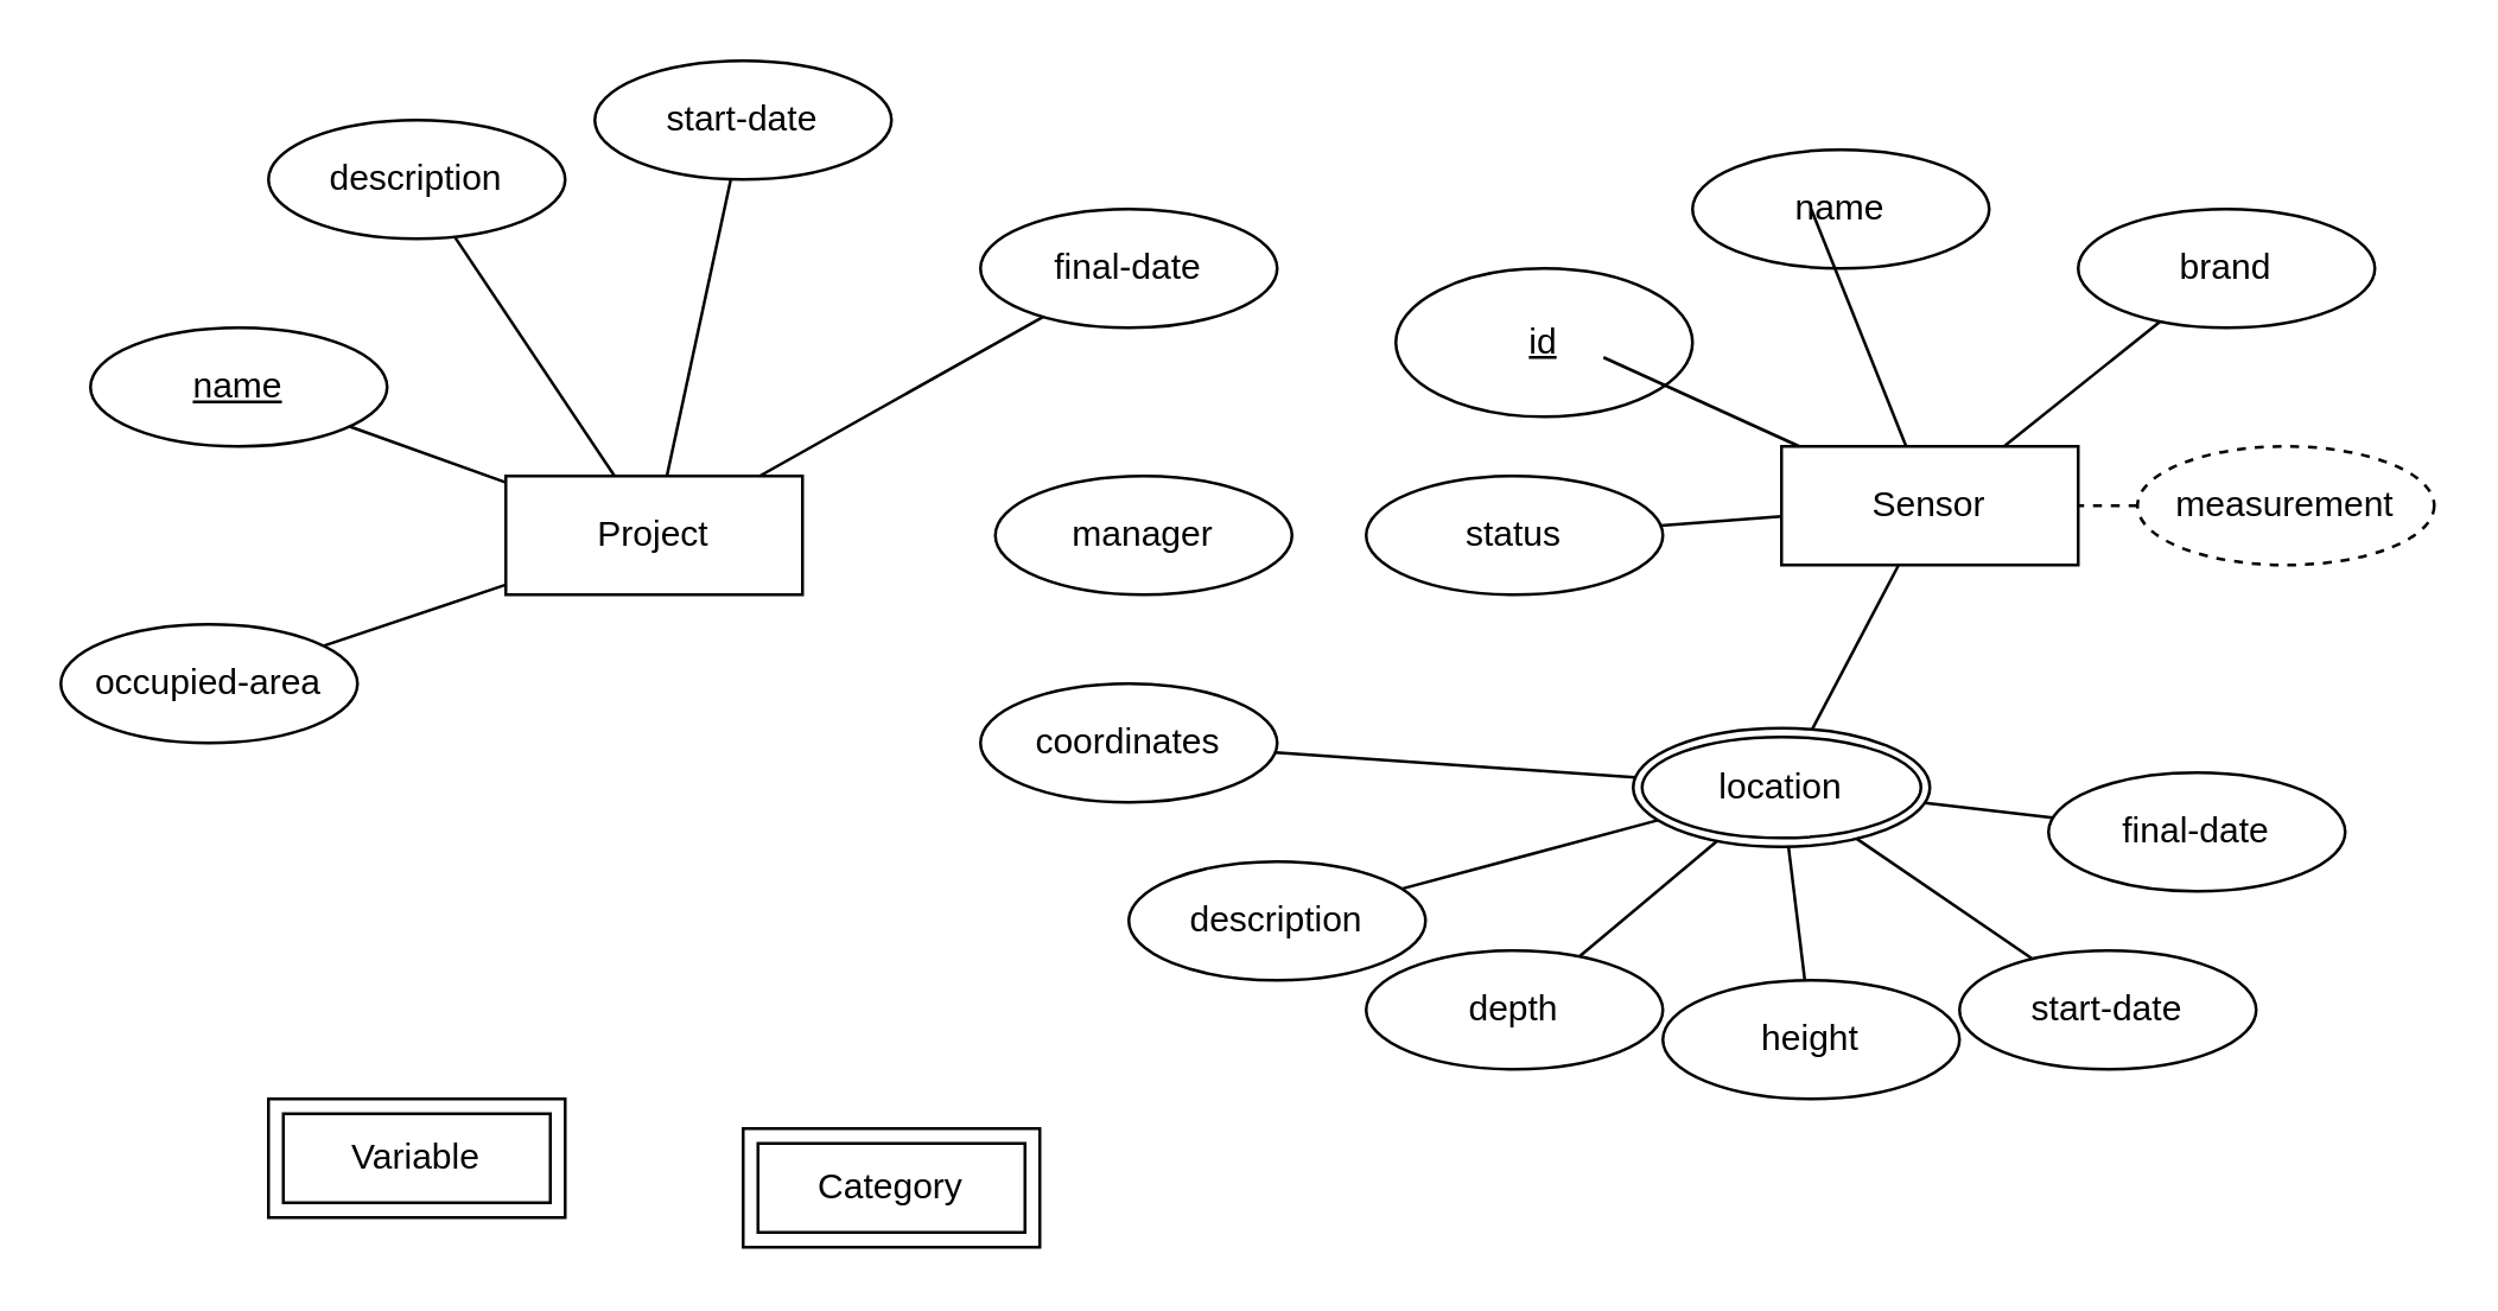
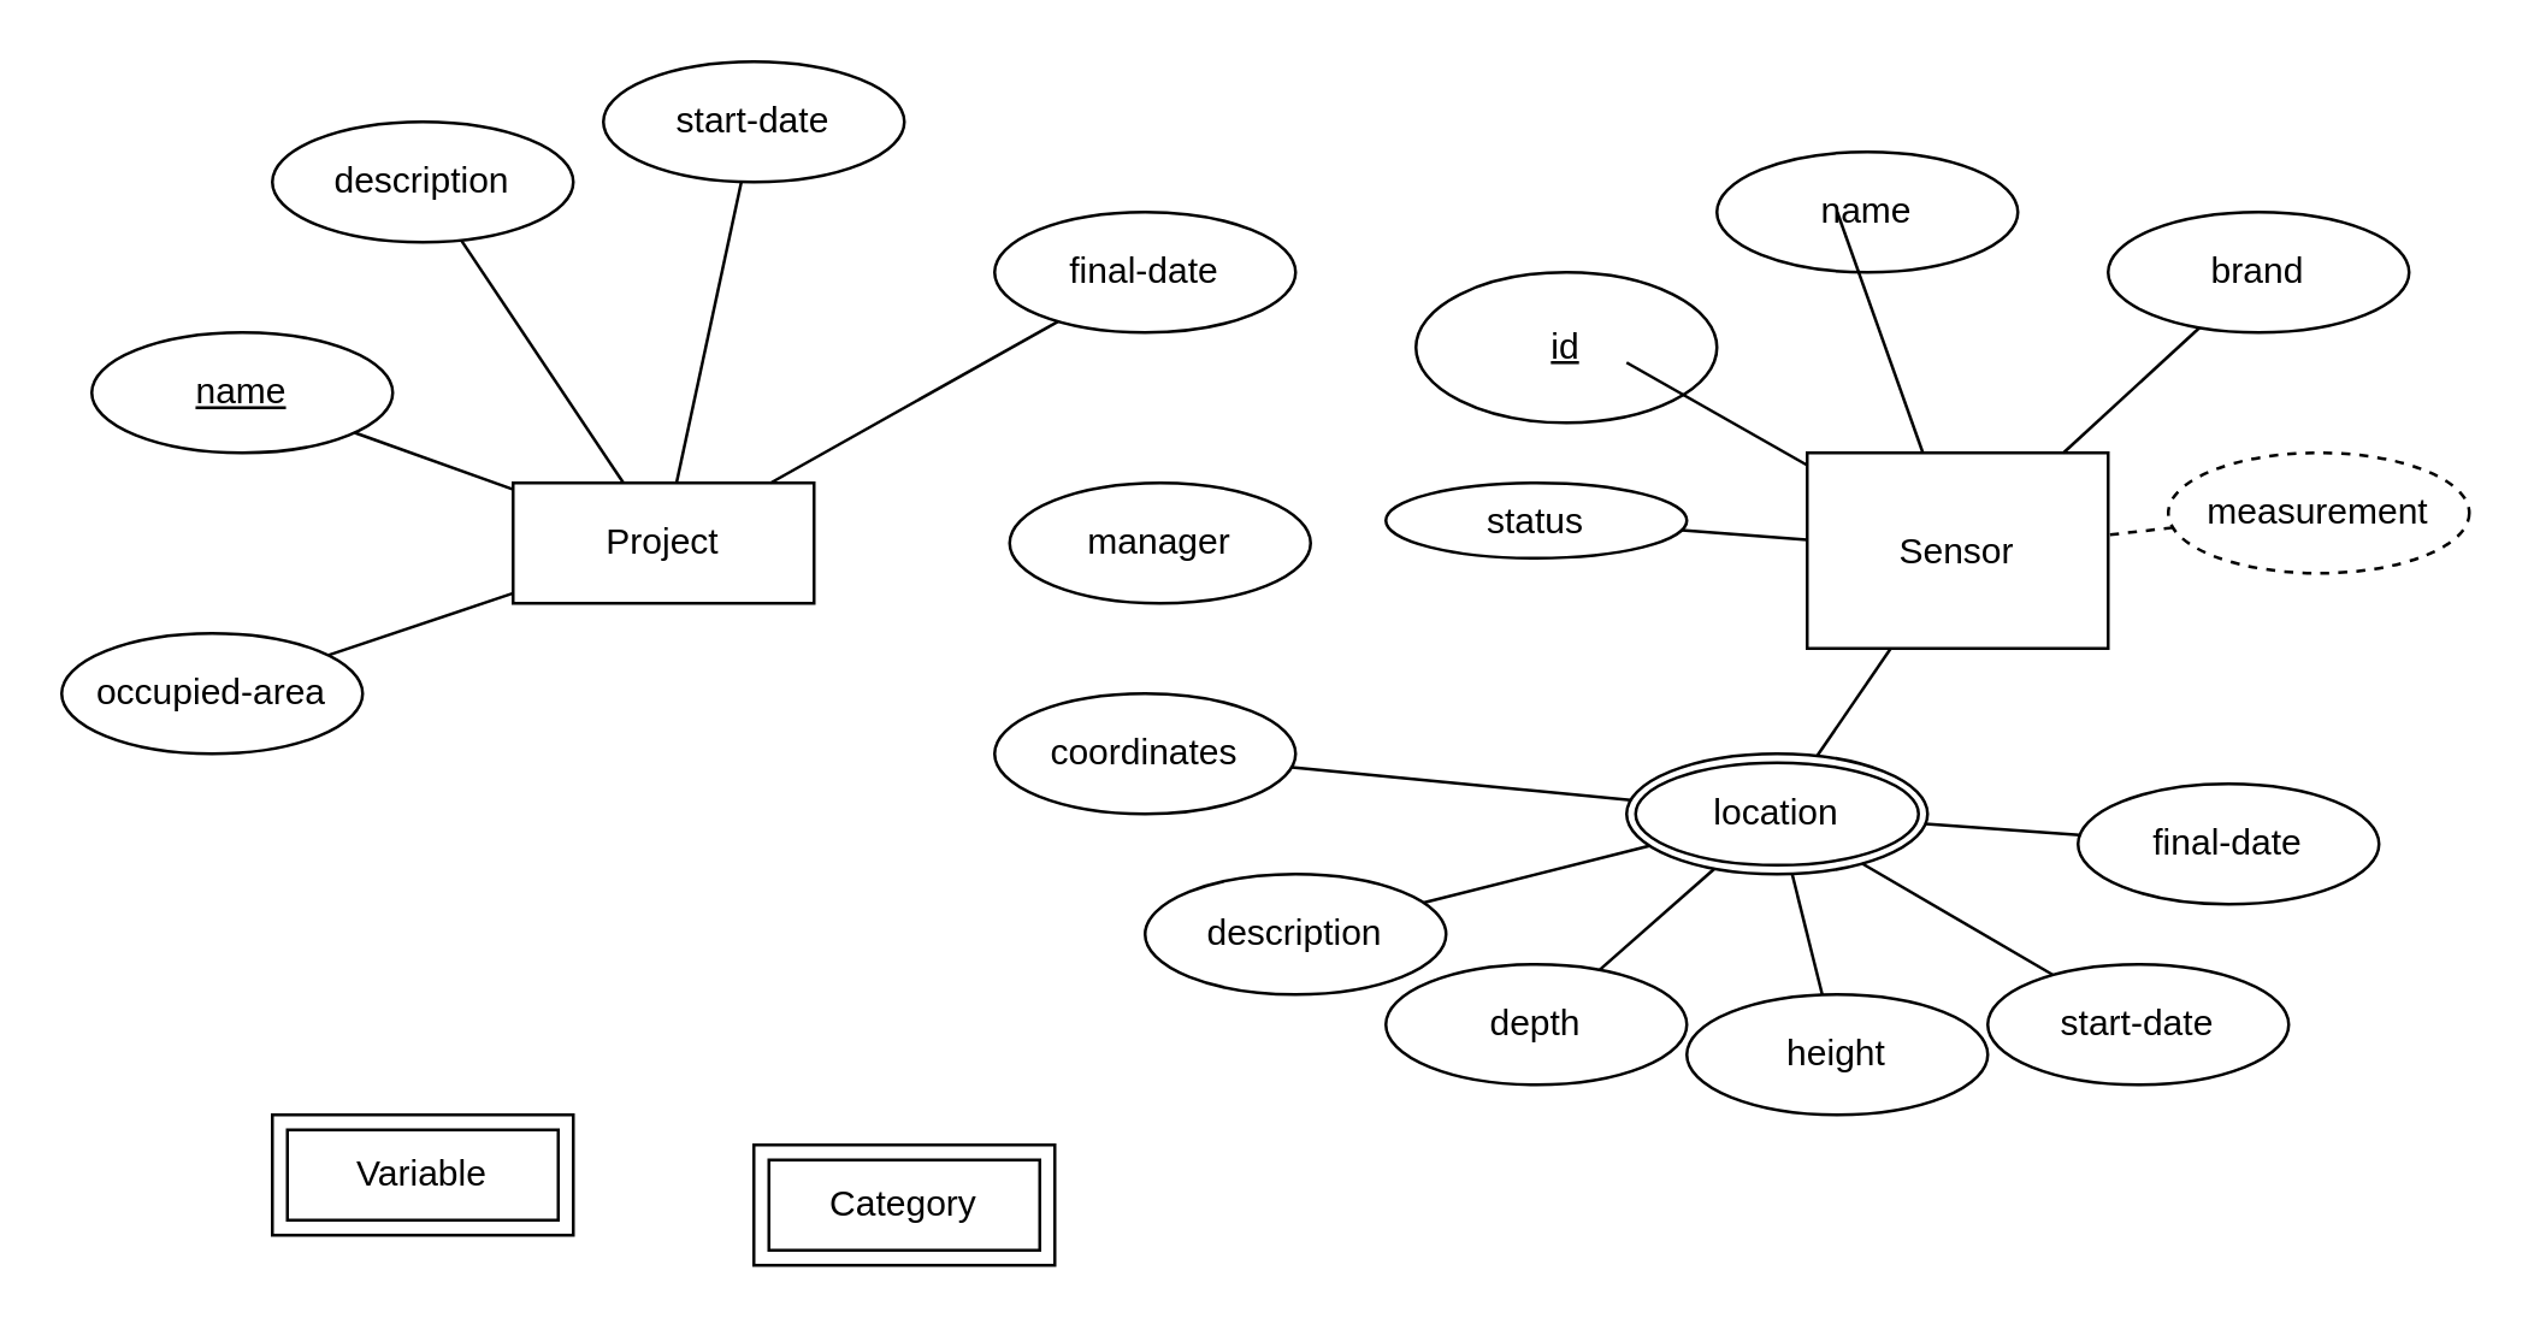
- <mxCell id="3" value="Sensor" style="whiteSpace=wrap;html=1;align=center;" vertex="1" parent="1"><mxGeometry x="600" y="150" width="100" height="40" as="geometry" /></mxCell>
+ <mxCell id="3" value="Sensor" style="whiteSpace=wrap;html=1;align=center;" vertex="1" parent="1"><mxGeometry x="600" y="150" width="100" height="65" as="geometry" /></mxCell>
- <mxCell id="20" value="status" style="ellipse;whiteSpace=wrap;html=1;align=center;" vertex="1" parent="1"><mxGeometry x="460" y="160" width="100" height="40" as="geometry" /></mxCell>
+ <mxCell id="20" value="status" style="ellipse;whiteSpace=wrap;html=1;align=center;" vertex="1" parent="1"><mxGeometry x="460" y="160" width="100" height="25" as="geometry" /></mxCell>
- <mxCell id="27" value="location" style="ellipse;shape=doubleEllipse;margin=3;whiteSpace=wrap;html=1;align=center;" vertex="1" parent="1"><mxGeometry x="550" y="245" width="100" height="40" as="geometry" /></mxCell>
+ <mxCell id="27" value="location" style="ellipse;shape=doubleEllipse;margin=3;whiteSpace=wrap;html=1;align=center;" vertex="1" parent="1"><mxGeometry x="540" y="250" width="100" height="40" as="geometry" /></mxCell>
